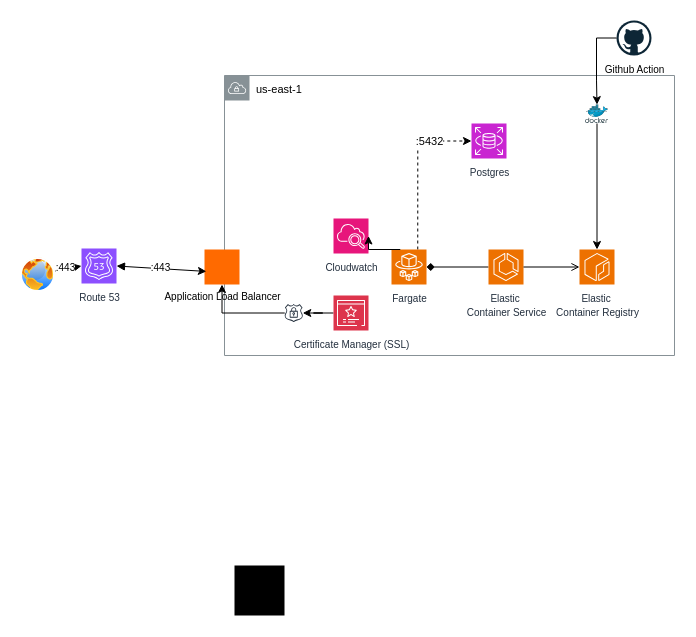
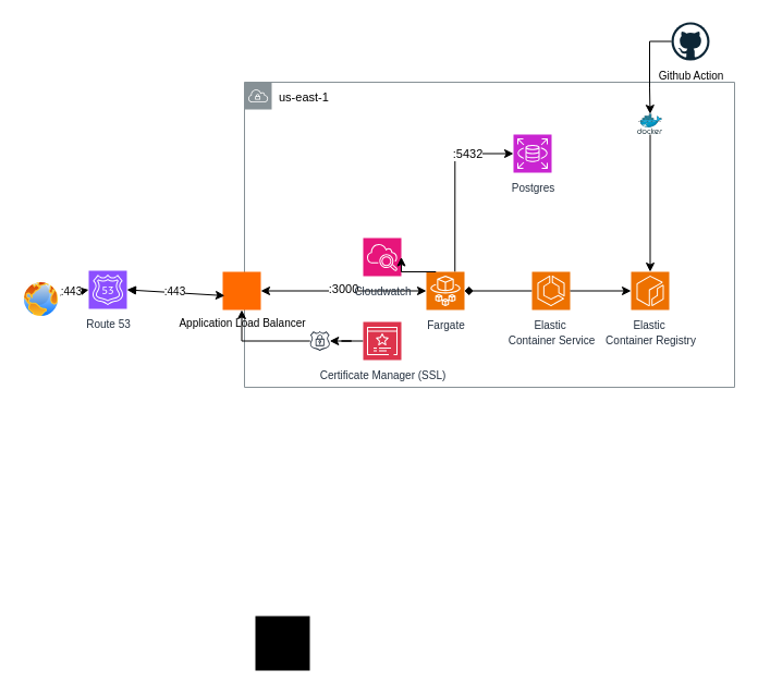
- <mxCell id="3" value="" style="edgeStyle=orthogonalEdgeStyle;rounded=0;orthogonalLoop=1;jettySize=auto;html=1;exitX=0.75;exitY=0;exitDx=0;exitDy=0;exitPerimeter=0;entryX=0;entryY=0.5;entryDx=0;entryDy=0;entryPerimeter=0;dashed=1;" edge="1" parent="1" source="5" target="13"><mxGeometry relative="1" as="geometry" /></mxCell>
+ <mxCell id="3" value="" style="edgeStyle=orthogonalEdgeStyle;rounded=0;orthogonalLoop=1;jettySize=auto;html=1;exitX=0.75;exitY=0;exitDx=0;exitDy=0;exitPerimeter=0;entryX=0;entryY=0.5;entryDx=0;entryDy=0;entryPerimeter=0;" edge="1" parent="1" source="5" target="13"><mxGeometry relative="1" as="geometry" /></mxCell>
+ <mxCell id="10" value="" style="edgeStyle=orthogonalEdgeStyle;rounded=0;orthogonalLoop=1;jettySize=auto;html=1;startArrow=classic;startFill=1;" edge="1" parent="1" source="12" target="5"><mxGeometry relative="1" as="geometry" /></mxCell>
+ <mxCell id="11" value=":3000" style="edgeLabel;html=1;align=center;verticalAlign=middle;resizable=0;points=[];" vertex="1" connectable="0" parent="10"><mxGeometry x="0.02" y="-1" relative="1" as="geometry"><mxPoint x="-3" y="-3" as="offset" /></mxGeometry></mxCell>
- <mxCell id="8" value="" style="edgeStyle=orthogonalEdgeStyle;rounded=0;orthogonalLoop=1;jettySize=auto;html=1;exitX=1;exitY=0.5;exitDx=0;exitDy=0;exitPerimeter=0;endArrow=open;" edge="1" parent="1" source="7" target="9"><mxGeometry relative="1" as="geometry" /></mxCell>
+ <mxCell id="8" value="" style="edgeStyle=orthogonalEdgeStyle;rounded=0;orthogonalLoop=1;jettySize=auto;html=1;exitX=1;exitY=0.5;exitDx=0;exitDy=0;exitPerimeter=0;" edge="1" parent="1" source="7" target="9"><mxGeometry relative="1" as="geometry" /></mxCell>
